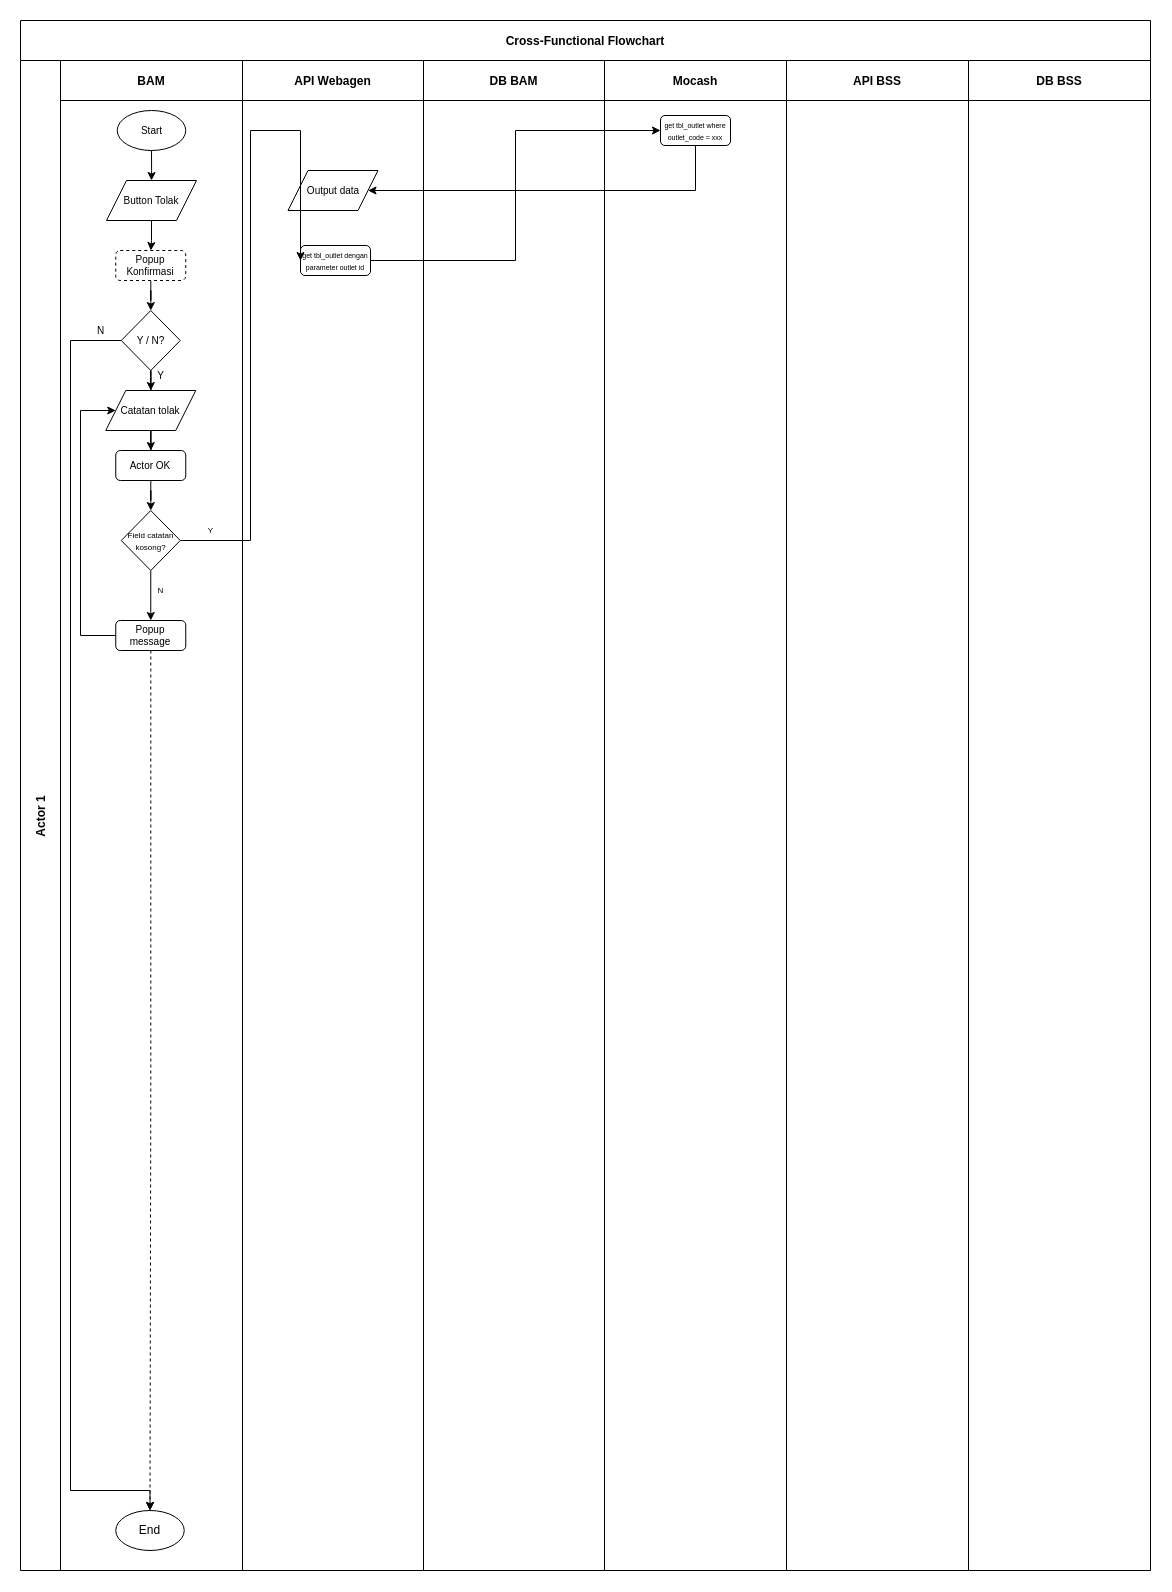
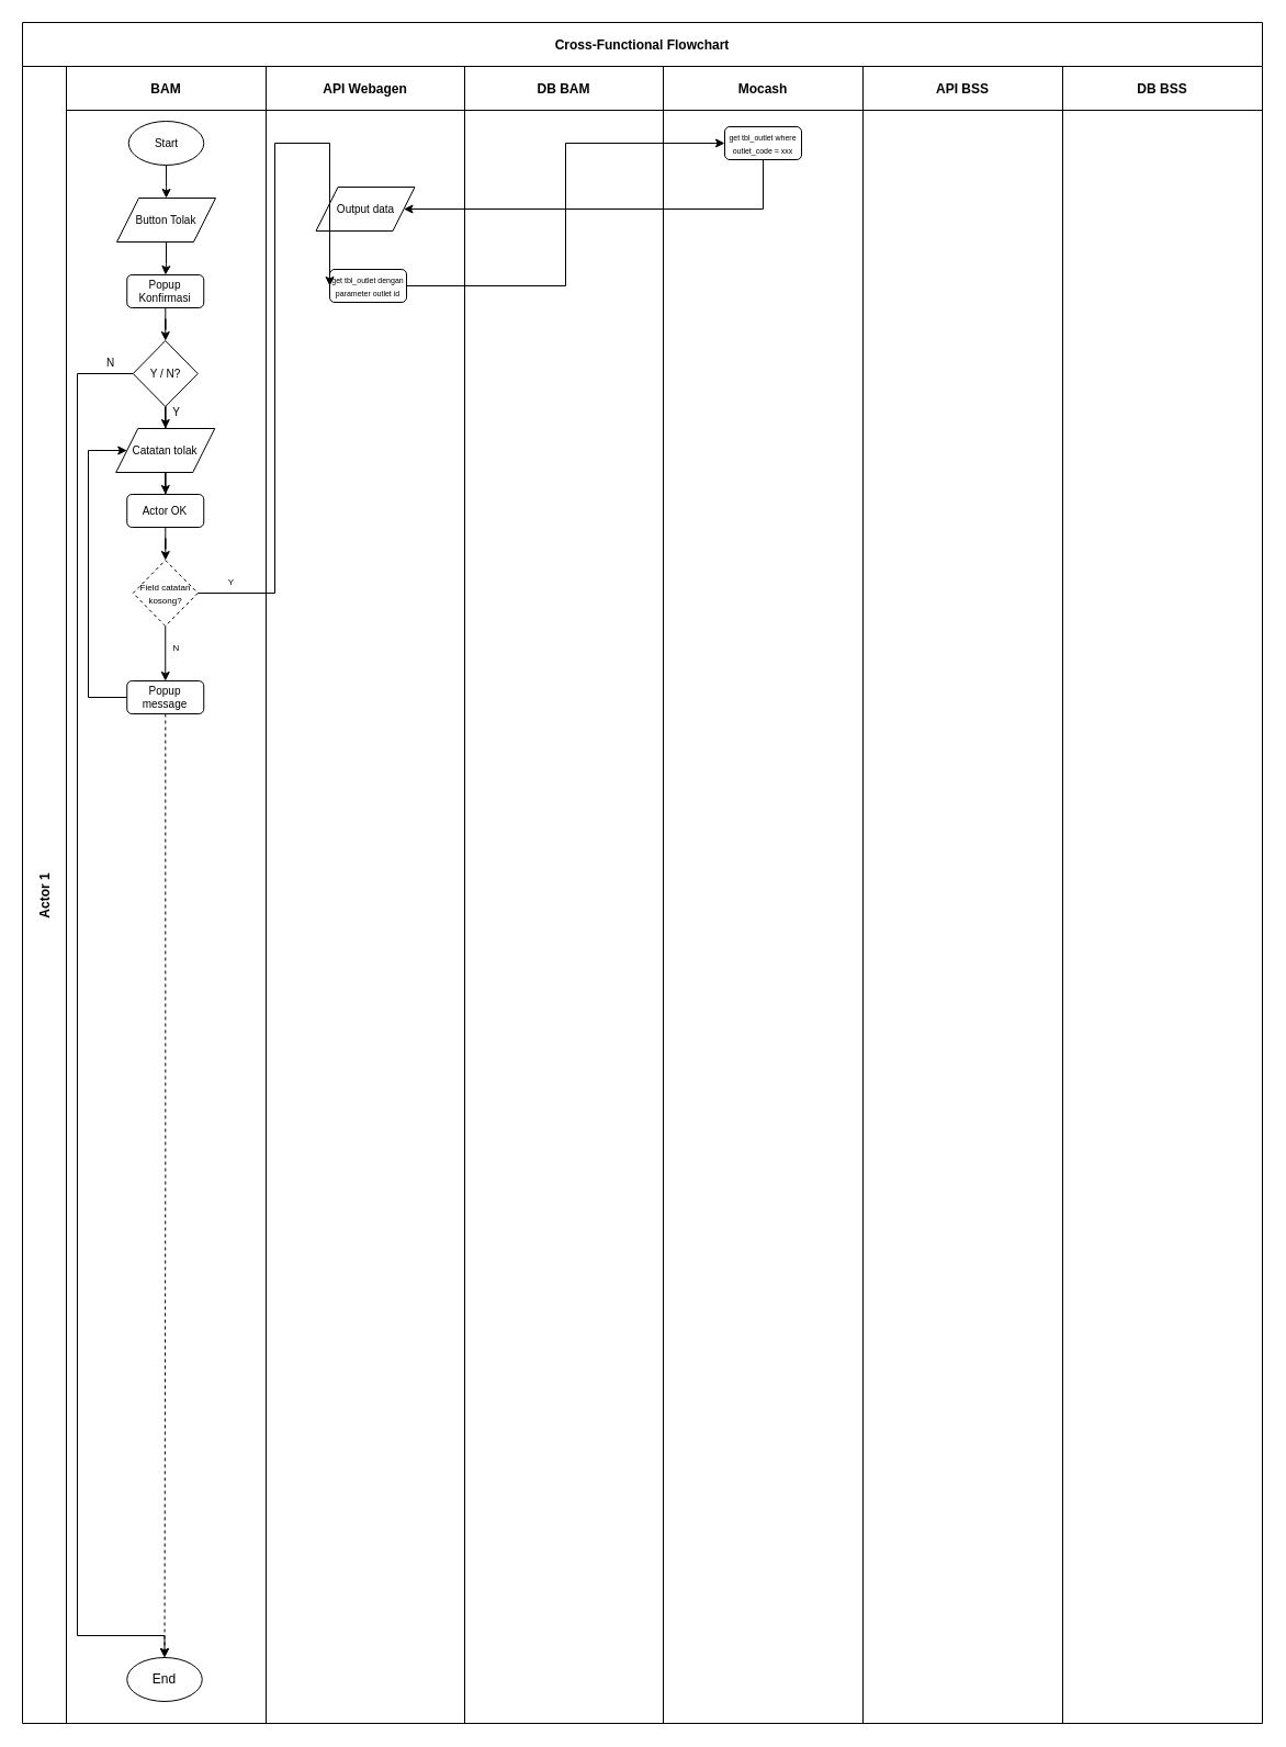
- <mxCell id="10" value="Popup Konfirmasi" style="rounded=1;whiteSpace=wrap;html=1;fontSize=10;dashed=1;" vertex="1" parent="4"><mxGeometry x="55.25" y="190" width="70" height="30" as="geometry" /></mxCell>
+ <mxCell id="10" value="Popup Konfirmasi" style="rounded=1;whiteSpace=wrap;html=1;fontSize=10;" vertex="1" parent="4"><mxGeometry x="55.25" y="190" width="70" height="30" as="geometry" /></mxCell>
- <mxCell id="24" value="&lt;font style=&quot;font-size: 8px;&quot;&gt;Field catatan kosong?&lt;br&gt;&lt;/font&gt;" style="rhombus;whiteSpace=wrap;html=1;fontSize=10;" vertex="1" parent="4"><mxGeometry x="60.75" y="450" width="59" height="60" as="geometry" /></mxCell>
+ <mxCell id="24" value="&lt;font style=&quot;font-size: 8px;&quot;&gt;Field catatan kosong?&lt;br&gt;&lt;/font&gt;" style="rhombus;whiteSpace=wrap;html=1;fontSize=10;dashed=1;" vertex="1" parent="4"><mxGeometry x="60.75" y="450" width="59" height="60" as="geometry" /></mxCell>
